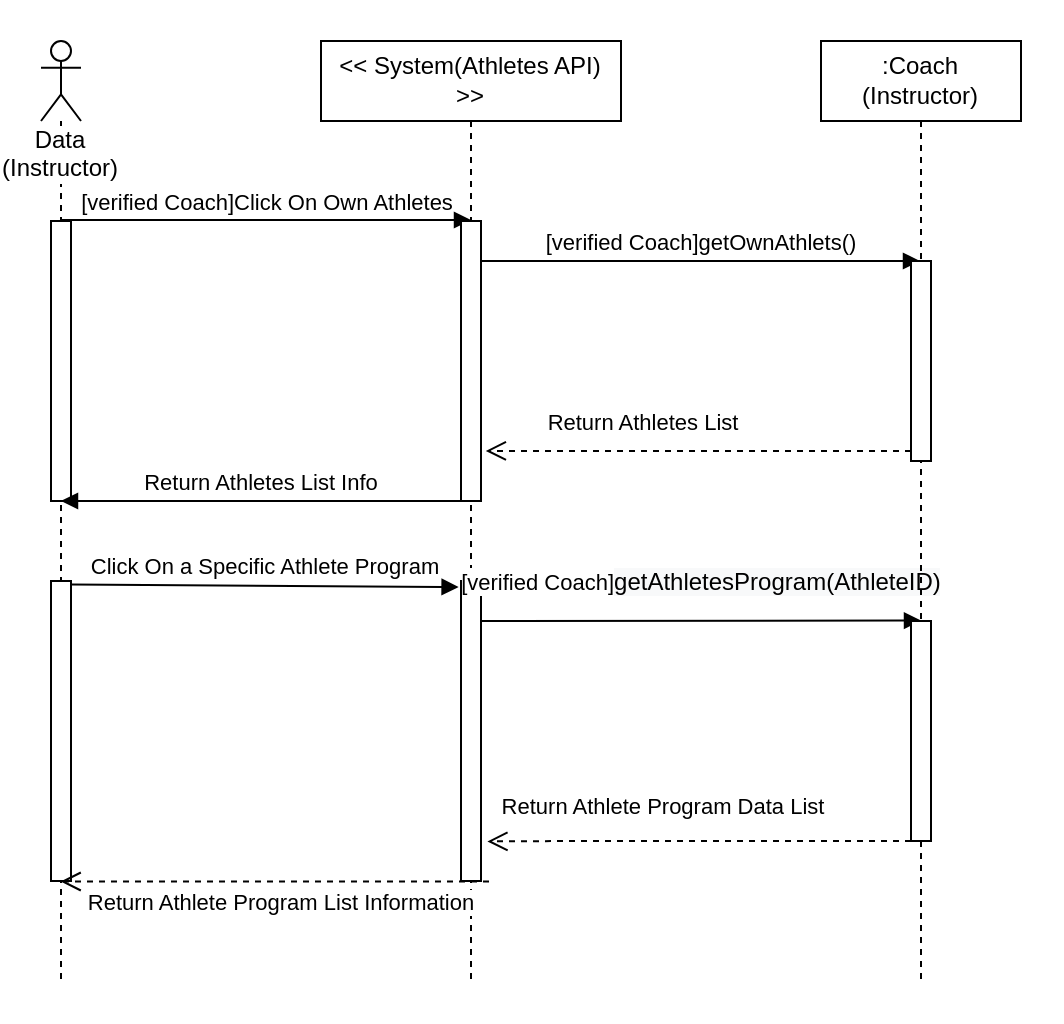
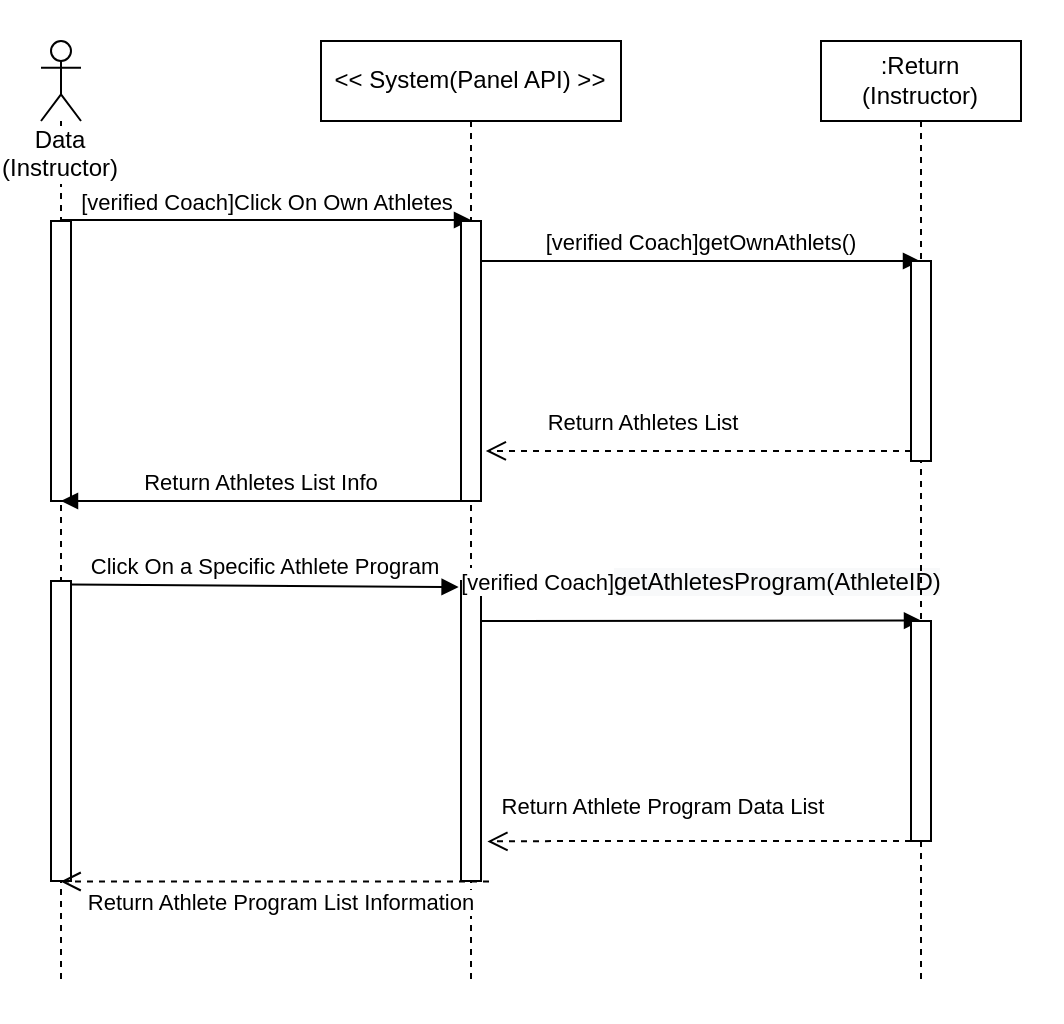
- <mxCell id="5" value="&amp;lt;&amp;lt; System(Athletes API) &amp;gt;&amp;gt;" style="shape=umlLifeline;perimeter=lifelinePerimeter;whiteSpace=wrap;html=1;container=1;collapsible=0;recursiveResize=0;outlineConnect=0;" parent="1" vertex="1"><mxGeometry x="160" y="20" width="150" height="470" as="geometry" /></mxCell>
+ <mxCell id="5" value="&amp;lt;&amp;lt; System(Panel API) &amp;gt;&amp;gt;" style="shape=umlLifeline;perimeter=lifelinePerimeter;whiteSpace=wrap;html=1;container=1;collapsible=0;recursiveResize=0;outlineConnect=0;" parent="1" vertex="1"><mxGeometry x="160" y="20" width="150" height="470" as="geometry" /></mxCell>
- <mxCell id="11" value=":Coach (Instructor)" style="shape=umlLifeline;perimeter=lifelinePerimeter;whiteSpace=wrap;html=1;container=1;collapsible=0;recursiveResize=0;outlineConnect=0;" parent="1" vertex="1"><mxGeometry x="410" y="20" width="100" height="470" as="geometry" /></mxCell>
+ <mxCell id="11" value=":Return (Instructor)" style="shape=umlLifeline;perimeter=lifelinePerimeter;whiteSpace=wrap;html=1;container=1;collapsible=0;recursiveResize=0;outlineConnect=0;" parent="1" vertex="1"><mxGeometry x="410" y="20" width="100" height="470" as="geometry" /></mxCell>
